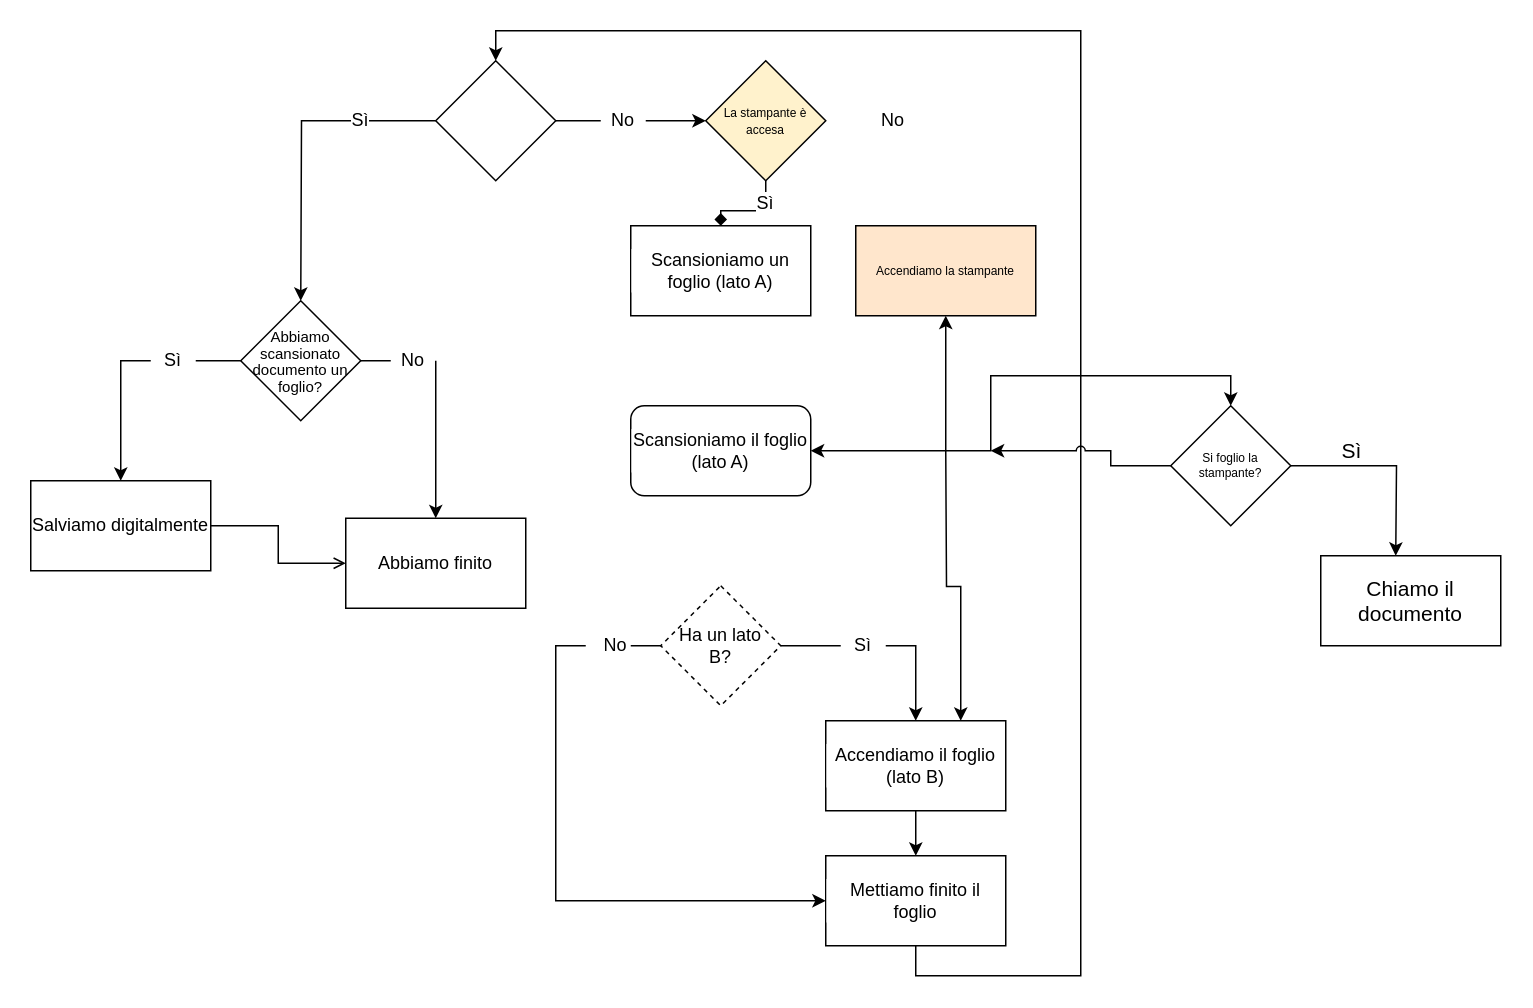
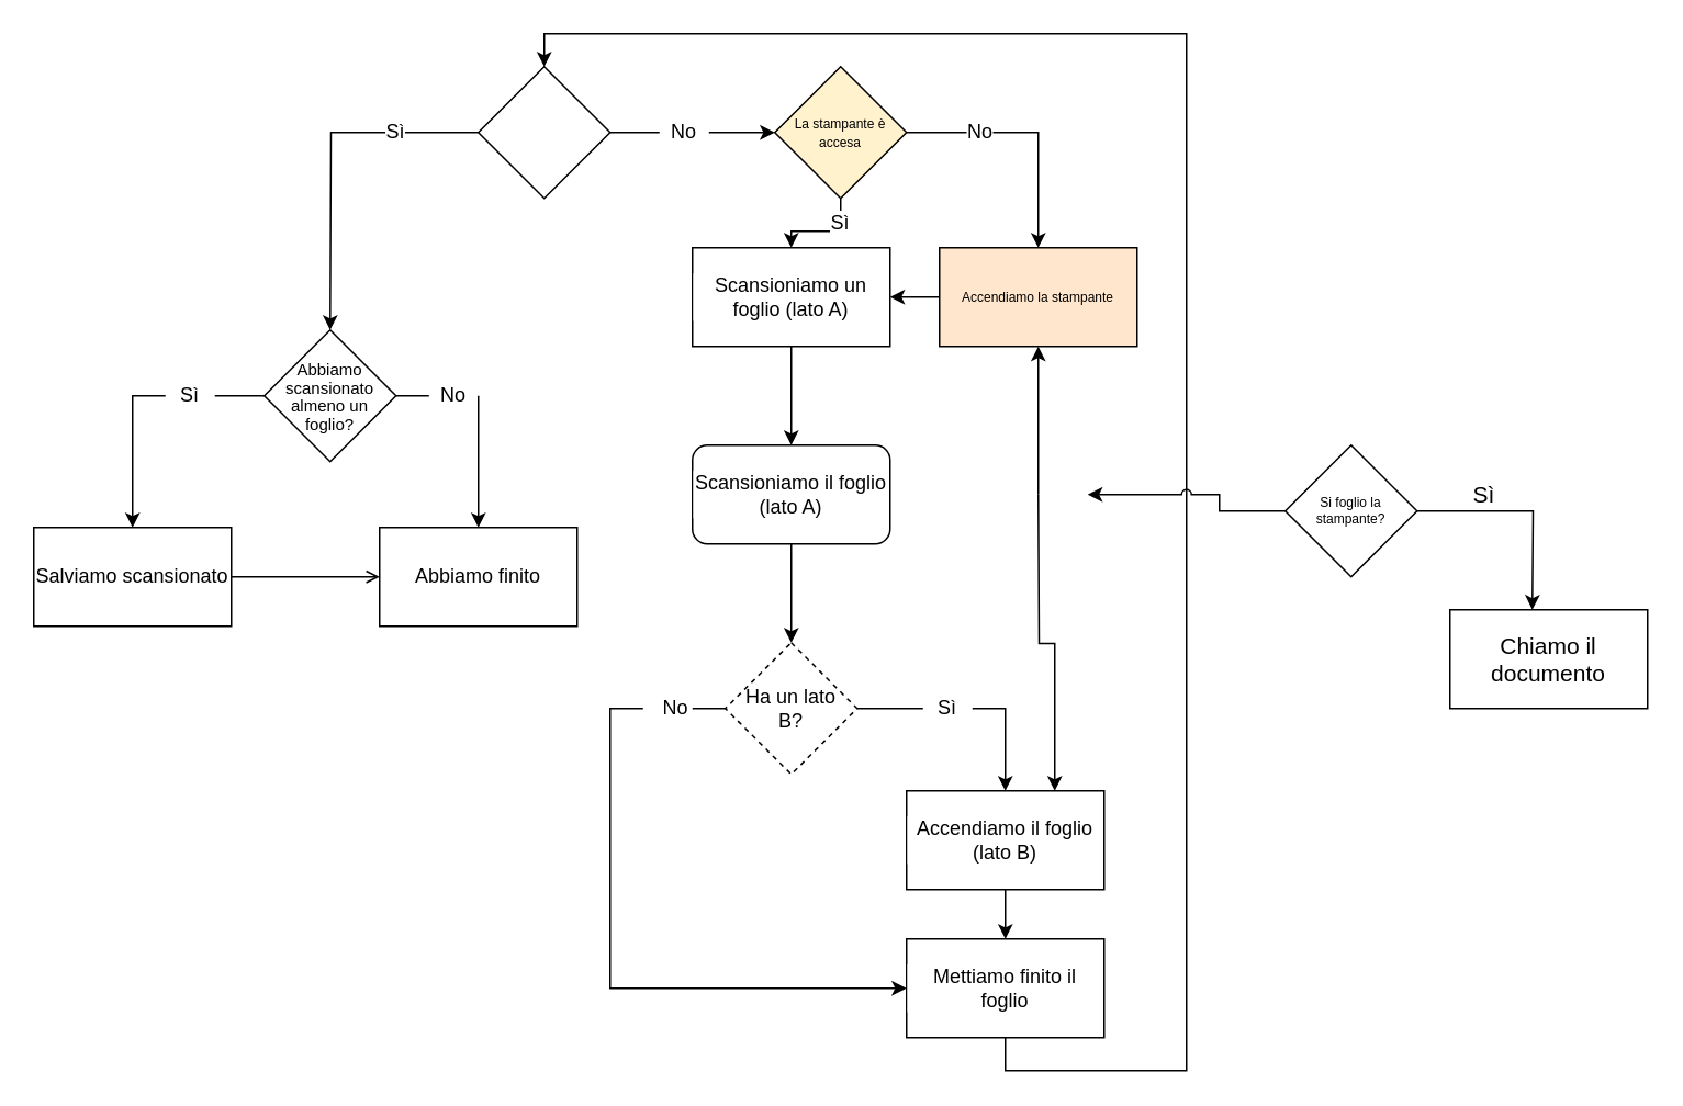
+ <mxCell id="34" style="edgeStyle=orthogonalEdgeStyle;rounded=0;orthogonalLoop=1;jettySize=auto;html=1;exitX=1;exitY=0.5;exitDx=0;exitDy=0;entryX=0.5;entryY=0;entryDx=0;entryDy=0;fontSize=8;" edge="1" parent="1" source="35" target="41"><mxGeometry relative="1" as="geometry" /></mxCell>
- <mxCell id="33" style="edgeStyle=orthogonalEdgeStyle;rounded=0;orthogonalLoop=1;jettySize=auto;html=1;exitX=0.5;exitY=1;exitDx=0;exitDy=0;entryX=0.5;entryY=0;entryDx=0;entryDy=0;fontSize=9;endArrow=diamond;" edge="1" parent="1" source="35" target="7"><mxGeometry relative="1" as="geometry" /></mxCell>
+ <mxCell id="33" style="edgeStyle=orthogonalEdgeStyle;rounded=0;orthogonalLoop=1;jettySize=auto;html=1;exitX=0.5;exitY=1;exitDx=0;exitDy=0;entryX=0.5;entryY=0;entryDx=0;entryDy=0;fontSize=9;" edge="1" parent="1" source="35" target="7"><mxGeometry relative="1" as="geometry" /></mxCell>
+ <mxCell id="39" style="edgeStyle=orthogonalEdgeStyle;rounded=0;orthogonalLoop=1;jettySize=auto;html=1;exitX=0;exitY=0.5;exitDx=0;exitDy=0;entryX=1;entryY=0.5;entryDx=0;entryDy=0;fontSize=8;" edge="1" parent="1" source="41" target="7"><mxGeometry relative="1" as="geometry" /></mxCell>
+ <mxCell id="6" style="edgeStyle=orthogonalEdgeStyle;rounded=0;orthogonalLoop=1;jettySize=auto;html=1;exitX=0.5;exitY=1;exitDx=0;exitDy=0;entryX=0.5;entryY=0;entryDx=0;entryDy=0;" edge="1" parent="1" source="7" target="10"><mxGeometry relative="1" as="geometry" /></mxCell>
- <mxCell id="25" value="&lt;p style=&quot;line-height: 1.1; font-size: 10px;&quot;&gt;Abbiamo scansionato documento un foglio?&lt;/p&gt;" style="rhombus;whiteSpace=wrap;html=1;labelBackgroundColor=none;fontSize=10;" vertex="1" parent="1"><mxGeometry x="160" y="200" width="80" height="80" as="geometry" /></mxCell>
+ <mxCell id="25" value="&lt;p style=&quot;line-height: 1.1; font-size: 10px;&quot;&gt;Abbiamo scansionato almeno un foglio?&lt;/p&gt;" style="rhombus;whiteSpace=wrap;html=1;labelBackgroundColor=none;fontSize=10;" vertex="1" parent="1"><mxGeometry x="160" y="200" width="80" height="80" as="geometry" /></mxCell>
- <mxCell id="9" style="edgeStyle=orthogonalEdgeStyle;rounded=0;orthogonalLoop=1;jettySize=auto;html=1;exitX=1;exitY=0.5;exitDx=0;exitDy=0;fontSize=14;startArrow=classic;startFill=1;endArrow=classic;endFill=1;entryX=0.5;entryY=0;entryDx=0;entryDy=0;jumpStyle=arc;" edge="1" parent="1" source="10" target="45"><mxGeometry relative="1" as="geometry"><mxPoint x="660" y="300.167" as="targetPoint" /></mxGeometry></mxCell>
- <mxCell id="27" value="Salviamo digitalmente" style="rounded=0;whiteSpace=wrap;html=1;labelBackgroundColor=none;" vertex="1" parent="1"><mxGeometry x="20" y="320" width="120" height="60" as="geometry" /></mxCell>
+ <mxCell id="27" value="Salviamo scansionato" style="rounded=0;whiteSpace=wrap;html=1;labelBackgroundColor=none;" vertex="1" parent="1"><mxGeometry x="20" y="320" width="120" height="60" as="geometry" /></mxCell>
+ <mxCell id="8" style="edgeStyle=orthogonalEdgeStyle;rounded=0;orthogonalLoop=1;jettySize=auto;html=1;exitX=0.5;exitY=1;exitDx=0;exitDy=0;entryX=0.5;entryY=0;entryDx=0;entryDy=0;" edge="1" parent="1" source="10" target="14"><mxGeometry relative="1" as="geometry" /></mxCell>
- <mxCell id="28" value="Abbiamo finito" style="rounded=0;whiteSpace=wrap;html=1;labelBackgroundColor=none;" vertex="1" parent="1"><mxGeometry x="230" y="345" width="120" height="60" as="geometry" /></mxCell>
+ <mxCell id="28" value="Abbiamo finito" style="rounded=0;whiteSpace=wrap;html=1;labelBackgroundColor=none;" vertex="1" parent="1"><mxGeometry x="230" y="320" width="120" height="60" as="geometry" /></mxCell>
